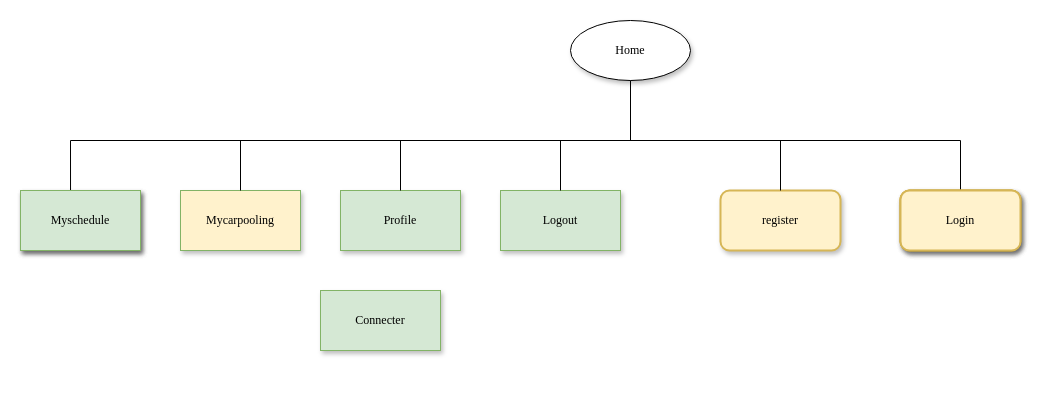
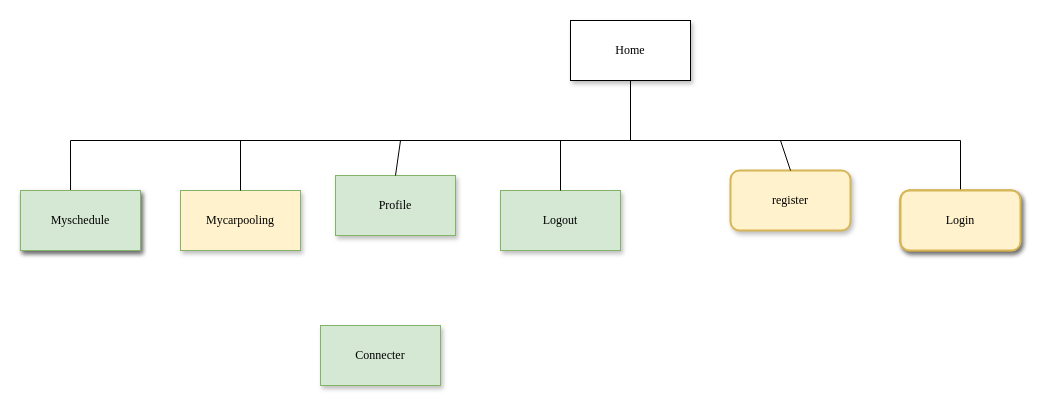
- <mxCell id="2" value="Home" style="ellipse;whiteSpace=wrap;html=1;shadow=1;labelBackgroundColor=none;strokeWidth=1;fontFamily=Verdana;fontSize=12;align=center;" parent="1" vertex="1"><mxGeometry x="570" y="20" width="120" height="60" as="geometry" /></mxCell>
+ <mxCell id="2" value="Home" style="whiteSpace=wrap;html=1;rounded=0;shadow=1;labelBackgroundColor=none;strokeWidth=1;fontFamily=Verdana;fontSize=12;align=center;" parent="1" vertex="1"><mxGeometry x="570" y="20" width="120" height="60" as="geometry" /></mxCell>
- <mxCell id="4" value="&lt;span&gt;Profile&lt;/span&gt;" style="whiteSpace=wrap;html=1;rounded=0;shadow=1;labelBackgroundColor=none;strokeWidth=1;fontFamily=Verdana;fontSize=12;align=center;fillColor=#d5e8d4;strokeColor=#82b366;" parent="1" vertex="1"><mxGeometry x="340" y="190" width="120" height="60" as="geometry" /></mxCell>
+ <mxCell id="4" value="&lt;span&gt;Profile&lt;/span&gt;" style="whiteSpace=wrap;html=1;rounded=0;shadow=1;labelBackgroundColor=none;strokeWidth=1;fontFamily=Verdana;fontSize=12;align=center;fillColor=#d5e8d4;strokeColor=#82b366;" parent="1" vertex="1"><mxGeometry x="335" y="175" width="120" height="60" as="geometry" /></mxCell>
- <mxCell id="6" value="register" style="whiteSpace=wrap;html=1;rounded=1;shadow=1;labelBackgroundColor=none;strokeWidth=2;fontFamily=Verdana;fontSize=12;align=center;fillColor=#fff2cc;strokeColor=#d6b656;" parent="1" vertex="1"><mxGeometry x="720" y="190" width="120" height="60" as="geometry" /></mxCell>
+ <mxCell id="6" value="register" style="whiteSpace=wrap;html=1;rounded=1;shadow=1;labelBackgroundColor=none;strokeWidth=2;fontFamily=Verdana;fontSize=12;align=center;fillColor=#fff2cc;strokeColor=#d6b656;" parent="1" vertex="1"><mxGeometry x="730" y="170" width="120" height="60" as="geometry" /></mxCell>
- <mxCell id="3" value="&lt;span&gt;Connecter&lt;/span&gt;" style="whiteSpace=wrap;html=1;rounded=0;shadow=1;labelBackgroundColor=none;strokeWidth=1;fontFamily=Verdana;fontSize=12;align=center;fillColor=#d5e8d4;strokeColor=#82b366;" parent="1" vertex="1"><mxGeometry x="320" y="290" width="120" height="60" as="geometry" /></mxCell>
+ <mxCell id="3" value="&lt;span&gt;Connecter&lt;/span&gt;" style="whiteSpace=wrap;html=1;rounded=0;shadow=1;labelBackgroundColor=none;strokeWidth=1;fontFamily=Verdana;fontSize=12;align=center;fillColor=#d5e8d4;strokeColor=#82b366;" parent="1" vertex="1"><mxGeometry x="320" y="325" width="120" height="60" as="geometry" /></mxCell>
